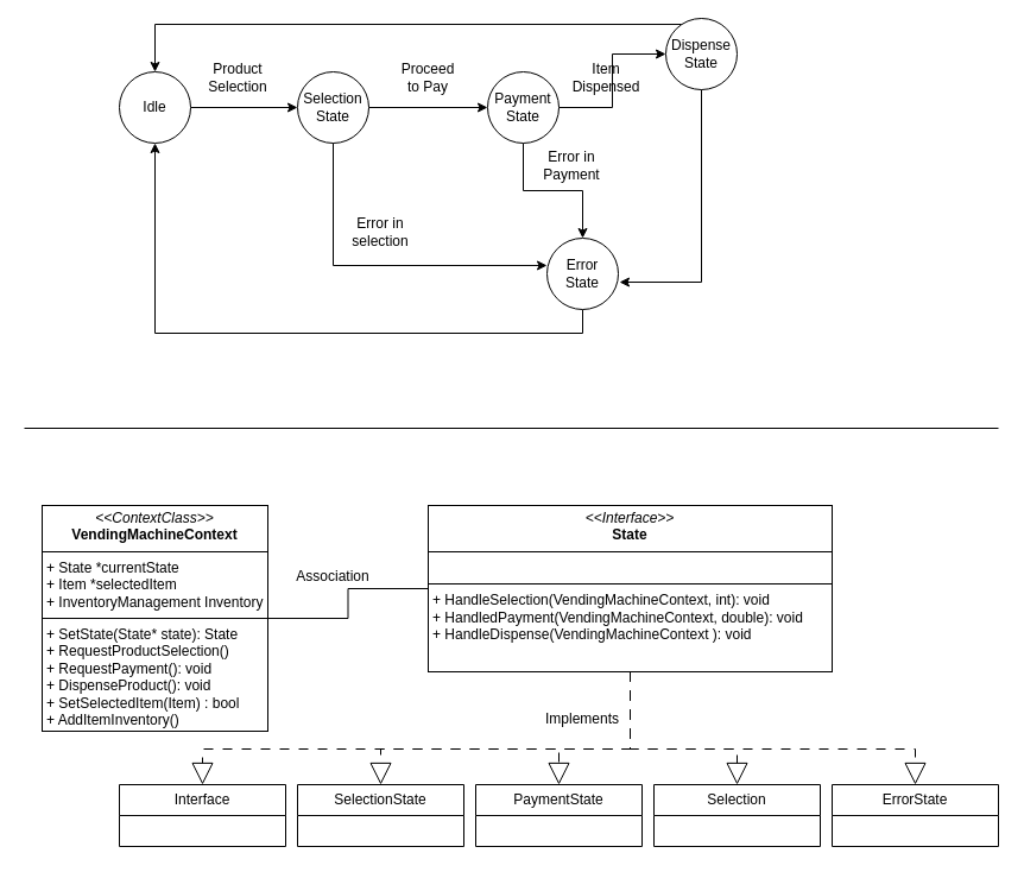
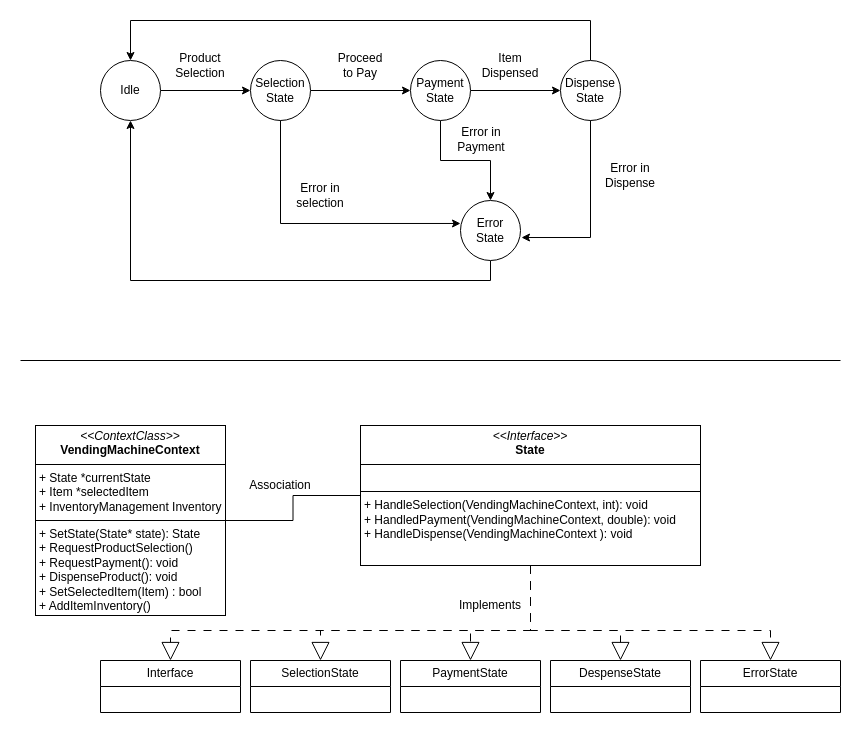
- <mxCell id="10" value="Dispense State" style="shape=ellipse;html=1;dashed=0;whiteSpace=wrap;aspect=fixed;perimeter=ellipsePerimeter;" vertex="1" parent="1"><mxGeometry x="560" y="15" width="60" height="60" as="geometry" /></mxCell>
+ <mxCell id="10" value="Dispense State" style="shape=ellipse;html=1;dashed=0;whiteSpace=wrap;aspect=fixed;perimeter=ellipsePerimeter;" vertex="1" parent="1"><mxGeometry x="560" y="60" width="60" height="60" as="geometry" /></mxCell>
+ <mxCell id="20" value="Error in Dispense" style="text;html=1;align=center;verticalAlign=middle;whiteSpace=wrap;rounded=0;" vertex="1" parent="1"><mxGeometry x="600" y="160" width="60" height="30" as="geometry" /></mxCell>
- <mxCell id="33" value="Selection" style="swimlane;fontStyle=0;childLayout=stackLayout;horizontal=1;startSize=26;fillColor=none;horizontalStack=0;resizeParent=1;resizeParentMax=0;resizeLast=0;collapsible=1;marginBottom=0;whiteSpace=wrap;html=1;" vertex="1" parent="1"><mxGeometry x="550" y="660" width="140" height="52" as="geometry" /></mxCell>
+ <mxCell id="33" value="DespenseState" style="swimlane;fontStyle=0;childLayout=stackLayout;horizontal=1;startSize=26;fillColor=none;horizontalStack=0;resizeParent=1;resizeParentMax=0;resizeLast=0;collapsible=1;marginBottom=0;whiteSpace=wrap;html=1;" vertex="1" parent="1"><mxGeometry x="550" y="660" width="140" height="52" as="geometry" /></mxCell>
